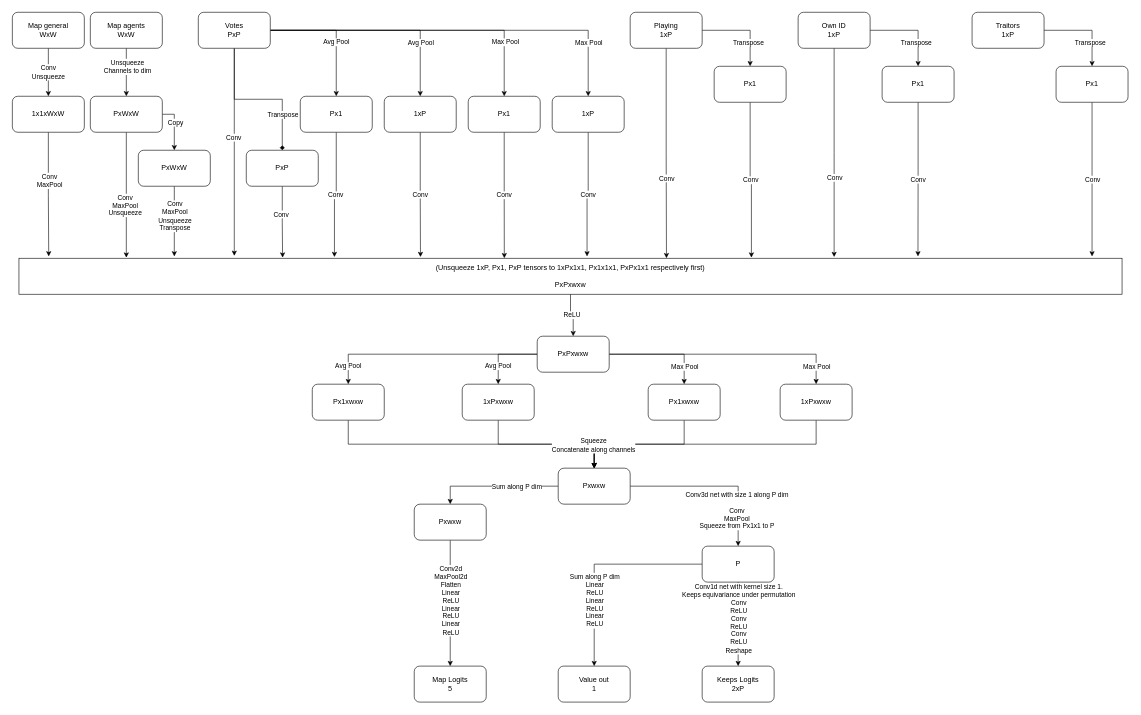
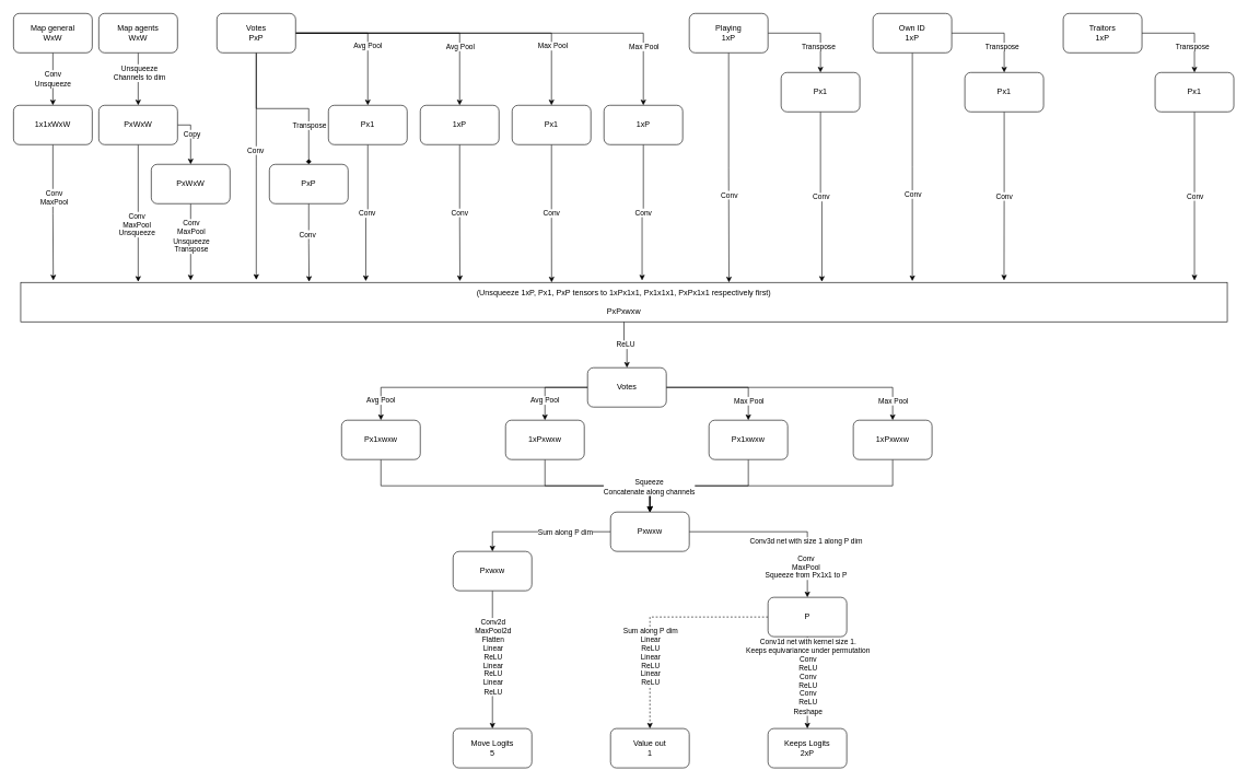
- <mxCell id="62" value="PxPxwxw" style="rounded=1;whiteSpace=wrap;html=1;" parent="1" vertex="1"><mxGeometry x="895" y="560" width="120" height="60" as="geometry" /></mxCell>
+ <mxCell id="62" value="Votes" style="rounded=1;whiteSpace=wrap;html=1;" parent="1" vertex="1"><mxGeometry x="895" y="560" width="120" height="60" as="geometry" /></mxCell>
- <mxCell id="86" style="edgeStyle=orthogonalEdgeStyle;rounded=0;orthogonalLoop=1;jettySize=auto;html=1;entryX=0.5;entryY=0;entryDx=0;entryDy=0;" parent="1" source="90" target="79" edge="1"><mxGeometry relative="1" as="geometry" /></mxCell>
+ <mxCell id="86" style="edgeStyle=orthogonalEdgeStyle;rounded=0;orthogonalLoop=1;jettySize=auto;html=1;entryX=0.5;entryY=0;entryDx=0;entryDy=0;dashed=1;" parent="1" source="90" target="79" edge="1"><mxGeometry relative="1" as="geometry" /></mxCell>
- <mxCell id="78" value="&lt;div&gt;Map Logits&lt;/div&gt;&lt;div&gt;5&lt;br&gt;&lt;/div&gt;" style="rounded=1;whiteSpace=wrap;html=1;" parent="1" vertex="1"><mxGeometry x="690" y="1110" width="120" height="60" as="geometry" /></mxCell>
+ <mxCell id="78" value="&lt;div&gt;Move Logits&lt;/div&gt;&lt;div&gt;5&lt;br&gt;&lt;/div&gt;" style="rounded=1;whiteSpace=wrap;html=1;" parent="1" vertex="1"><mxGeometry x="690" y="1110" width="120" height="60" as="geometry" /></mxCell>
